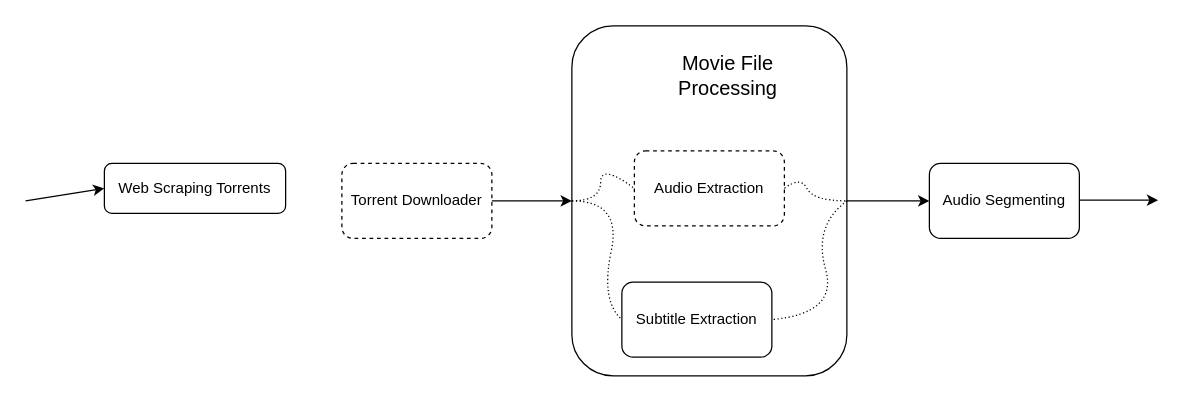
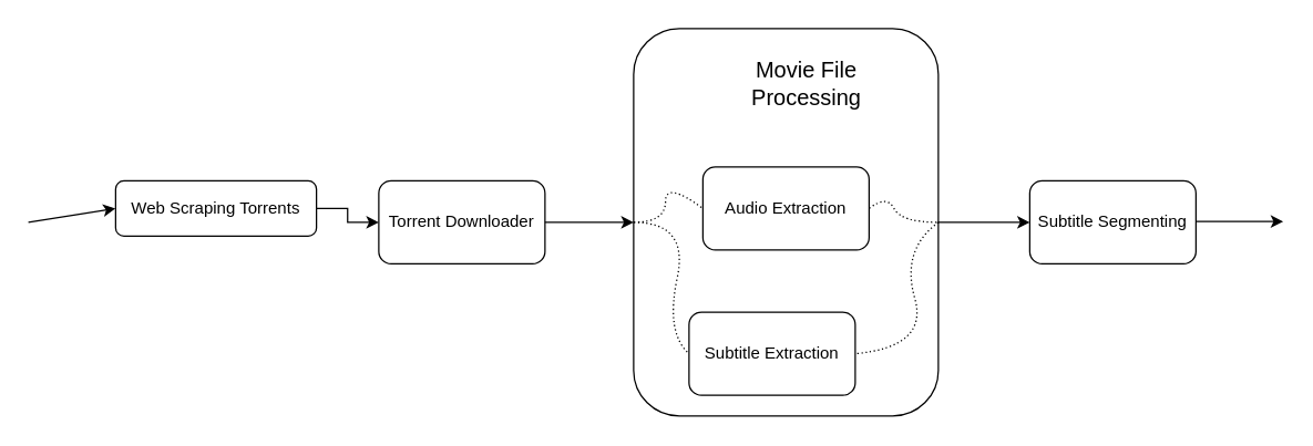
- <mxCell id="8" value="&lt;div&gt;Audio Extraction&lt;/div&gt;" style="rounded=1;whiteSpace=wrap;html=1;fillColor=none;dashed=1;" vertex="1" parent="1"><mxGeometry x="507" y="120" width="120" height="60" as="geometry" /></mxCell>
+ <mxCell id="8" value="&lt;div&gt;Audio Extraction&lt;/div&gt;" style="rounded=1;whiteSpace=wrap;html=1;fillColor=none;" vertex="1" parent="1"><mxGeometry x="507" y="120" width="120" height="60" as="geometry" /></mxCell>
+ <mxCell id="2" style="edgeStyle=orthogonalEdgeStyle;rounded=0;orthogonalLoop=1;jettySize=auto;html=1;entryX=0;entryY=0.5;entryDx=0;entryDy=0;" edge="1" parent="1" source="3" target="5"><mxGeometry relative="1" as="geometry" /></mxCell>
- <mxCell id="5" value="Torrent Downloader" style="rounded=1;whiteSpace=wrap;html=1;fillColor=none;dashed=1;" vertex="1" parent="1"><mxGeometry x="273" y="130" width="120" height="60" as="geometry" /></mxCell>
+ <mxCell id="5" value="Torrent Downloader" style="rounded=1;whiteSpace=wrap;html=1;fillColor=none;" vertex="1" parent="1"><mxGeometry x="273" y="130" width="120" height="60" as="geometry" /></mxCell>
- <mxCell id="11" value="Audio Segmenting" style="rounded=1;whiteSpace=wrap;html=1;fillColor=none;" vertex="1" parent="1"><mxGeometry x="743" y="130" width="120" height="60" as="geometry" /></mxCell>
+ <mxCell id="11" value="Subtitle Segmenting" style="rounded=1;whiteSpace=wrap;html=1;fillColor=none;" vertex="1" parent="1"><mxGeometry x="743" y="130" width="120" height="60" as="geometry" /></mxCell>
